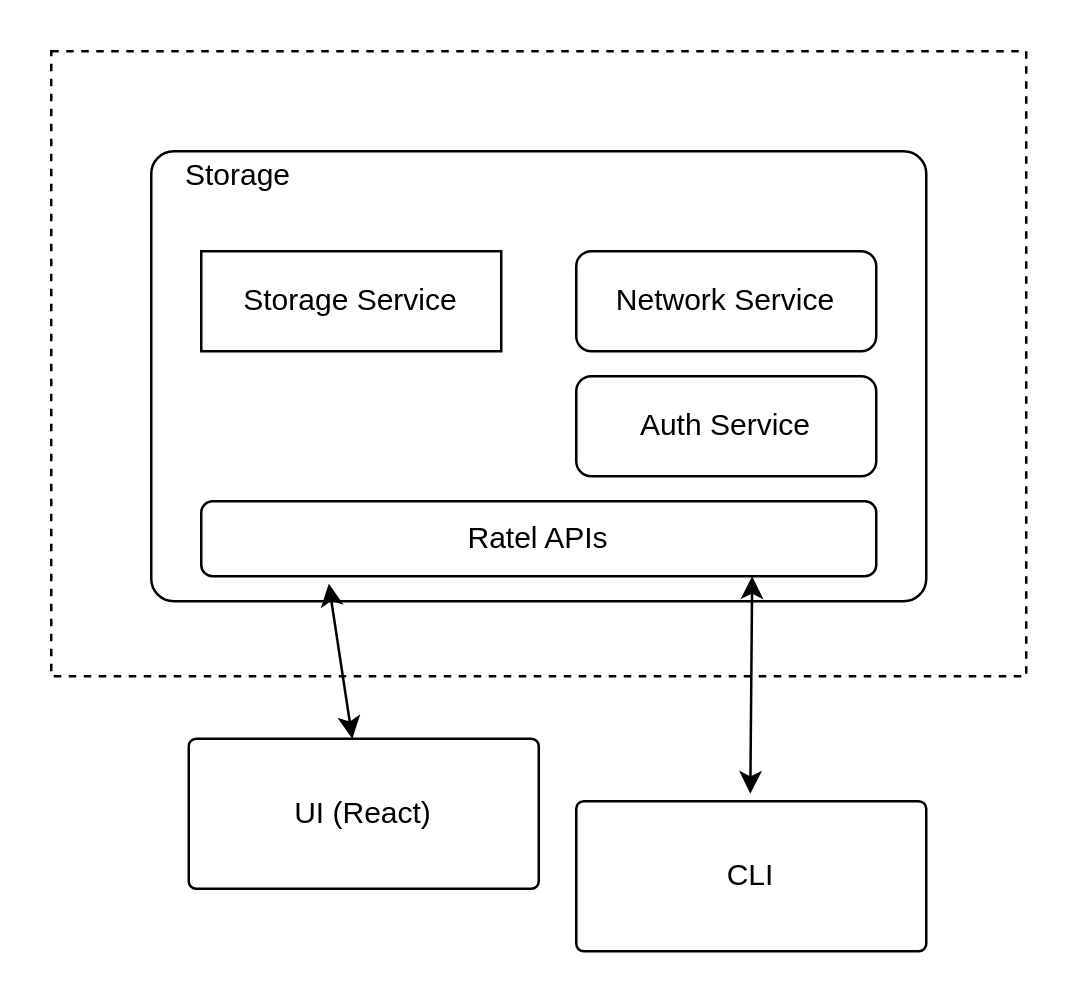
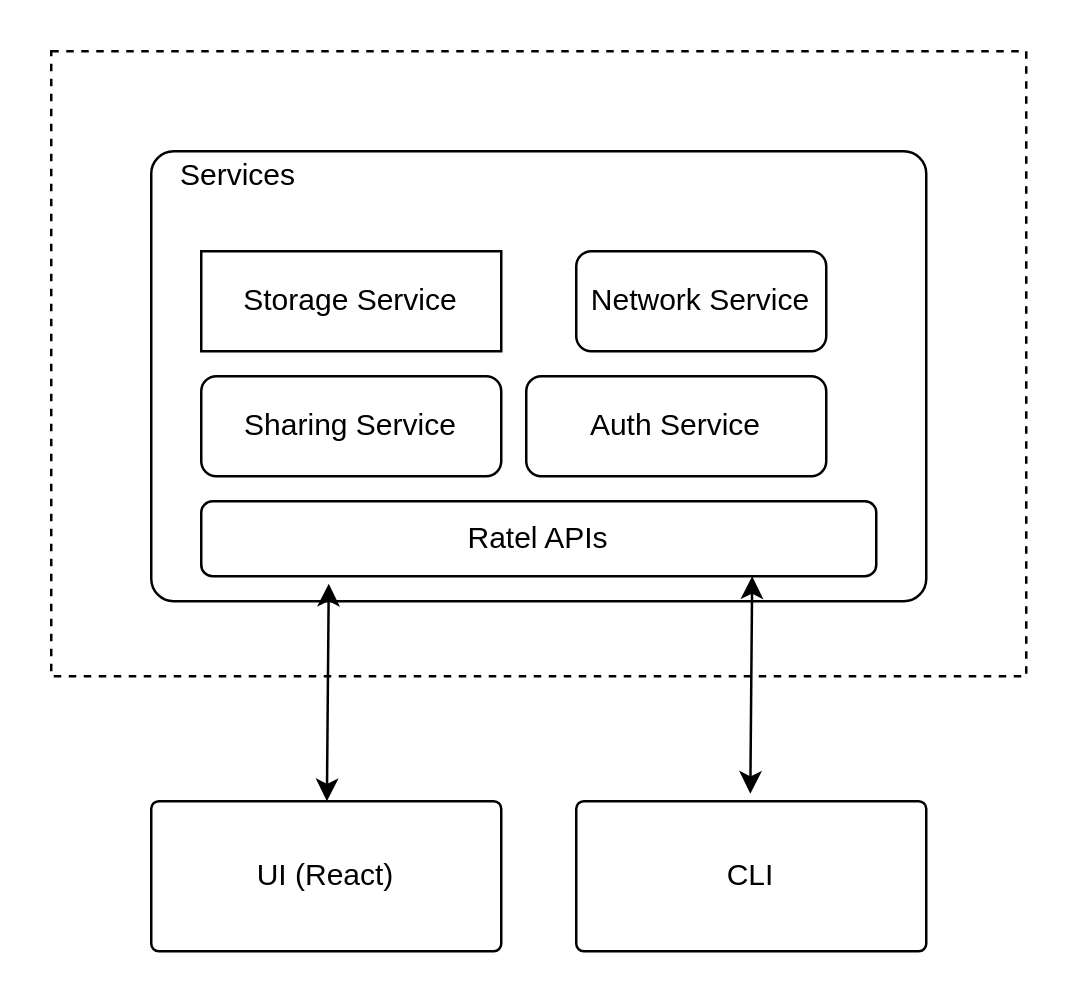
- <mxCell id="5" value="Storage" style="text;html=1;strokeColor=none;fillColor=none;align=center;verticalAlign=middle;whiteSpace=wrap;rounded=0;" parent="1" vertex="1"><mxGeometry x="60" y="60" width="70" height="20" as="geometry" /></mxCell>
+ <mxCell id="5" value="Services" style="text;html=1;strokeColor=none;fillColor=none;align=center;verticalAlign=middle;whiteSpace=wrap;rounded=0;" parent="1" vertex="1"><mxGeometry x="60" y="60" width="70" height="20" as="geometry" /></mxCell>
- <mxCell id="10" value="Network Service" style="rounded=1;whiteSpace=wrap;html=1;fillColor=none;perimeterSpacing=0;" parent="1" vertex="1"><mxGeometry x="230" y="100" width="120" height="40" as="geometry" /></mxCell>
+ <mxCell id="10" value="Network Service" style="rounded=1;whiteSpace=wrap;html=1;fillColor=none;perimeterSpacing=0;" parent="1" vertex="1"><mxGeometry x="230" y="100" width="100" height="40" as="geometry" /></mxCell>
+ <mxCell id="9" value="Sharing Service" style="rounded=1;whiteSpace=wrap;html=1;fillColor=none;perimeterSpacing=0;" parent="1" vertex="1"><mxGeometry x="80" y="150" width="120" height="40" as="geometry" /></mxCell>
- <mxCell id="11" value="Auth Service" style="rounded=1;whiteSpace=wrap;html=1;fillColor=none;perimeterSpacing=0;" parent="1" vertex="1"><mxGeometry x="230" y="150" width="120" height="40" as="geometry" /></mxCell>
+ <mxCell id="11" value="Auth Service" style="rounded=1;whiteSpace=wrap;html=1;fillColor=none;perimeterSpacing=0;" parent="1" vertex="1"><mxGeometry x="210" y="150" width="120" height="40" as="geometry" /></mxCell>
- <mxCell id="4" value="UI (React)" style="rounded=1;whiteSpace=wrap;html=1;arcSize=5;fillColor=none;" parent="1" vertex="1"><mxGeometry x="75" y="295" width="140" height="60" as="geometry" /></mxCell>
+ <mxCell id="4" value="UI (React)" style="rounded=1;whiteSpace=wrap;html=1;arcSize=5;fillColor=none;" parent="1" vertex="1"><mxGeometry x="60" y="320" width="140" height="60" as="geometry" /></mxCell>
